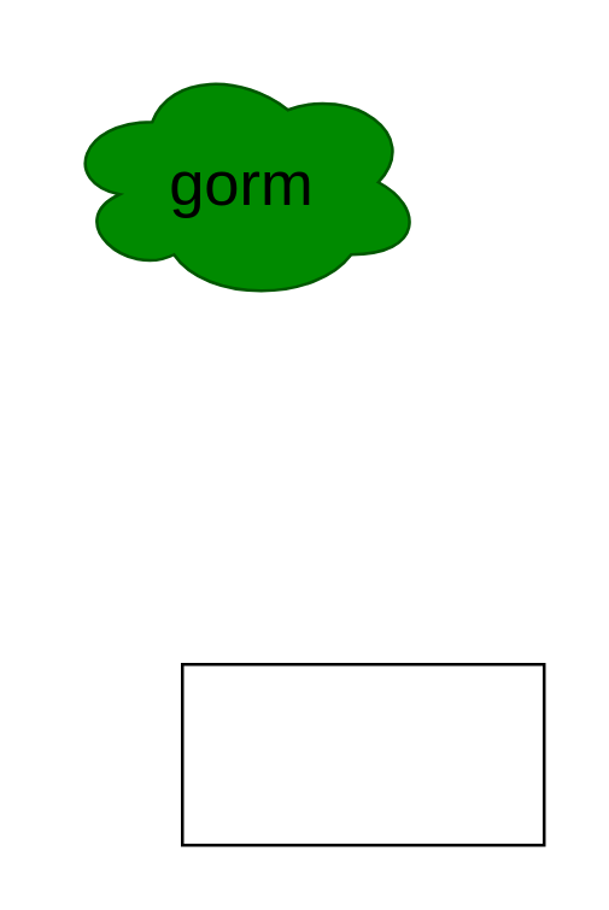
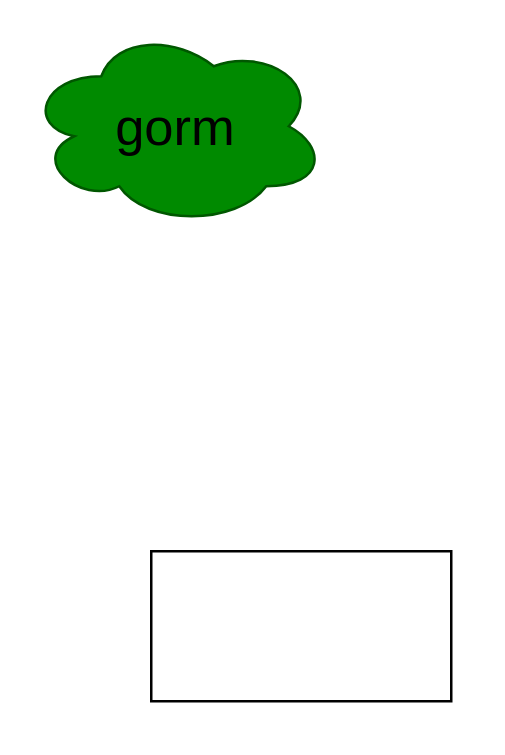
- <mxCell id="3" value="gorm" style="ellipse;shape=cloud;whiteSpace=wrap;html=1;fillColor=#008a00;strokeColor=#005700;fontColor=#000000;fontSize=21;" vertex="1" parent="1"><mxGeometry x="20" y="20" width="120" height="80" as="geometry" /></mxCell>
+ <mxCell id="3" value="gorm" style="ellipse;shape=cloud;whiteSpace=wrap;html=1;fillColor=#008a00;strokeColor=#005700;fontColor=#000000;fontSize=21;" vertex="1" parent="1"><mxGeometry x="10" y="10" width="120" height="80" as="geometry" /></mxCell>
